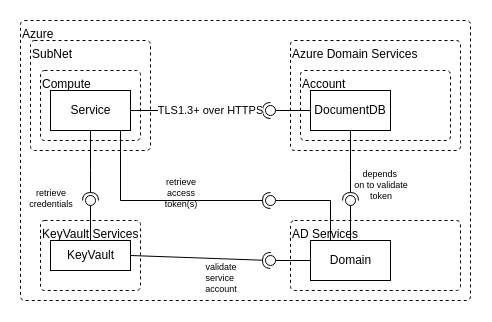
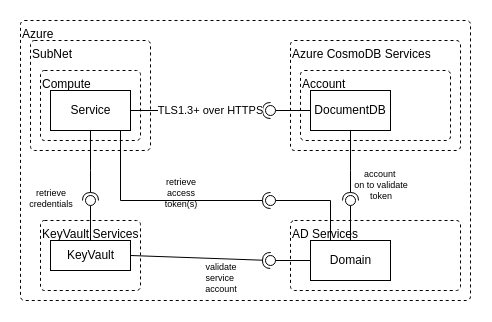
- <mxCell id="7" value="Azure Domain Services" style="rounded=1;whiteSpace=wrap;html=1;fillColor=none;dashed=1;align=left;verticalAlign=top;container=1;collapsible=0;recursiveResize=0;imageWidth=24;arcSize=8;absoluteArcSize=1;" parent="5" vertex="1"><mxGeometry x="270" y="20" width="170" height="110" as="geometry" /></mxCell>
+ <mxCell id="7" value="Azure CosmoDB Services" style="rounded=1;whiteSpace=wrap;html=1;fillColor=none;dashed=1;align=left;verticalAlign=top;container=1;collapsible=0;recursiveResize=0;imageWidth=24;arcSize=8;absoluteArcSize=1;" parent="5" vertex="1"><mxGeometry x="270" y="20" width="170" height="110" as="geometry" /></mxCell>
- <mxCell id="9" value="depends&amp;nbsp;&lt;br style=&quot;font-size: 9px;&quot;&gt;on to validate&lt;br style=&quot;font-size: 9px;&quot;&gt;token" style="text;html=1;strokeColor=none;fillColor=none;align=center;verticalAlign=middle;whiteSpace=wrap;rounded=0;fontSize=9;" parent="5" vertex="1"><mxGeometry x="331" y="150" width="60" height="30" as="geometry" /></mxCell>
+ <mxCell id="9" value="account&amp;nbsp;&lt;br style=&quot;font-size: 9px;&quot;&gt;on to validate&lt;br style=&quot;font-size: 9px;&quot;&gt;token" style="text;html=1;strokeColor=none;fillColor=none;align=center;verticalAlign=middle;whiteSpace=wrap;rounded=0;fontSize=9;" parent="5" vertex="1"><mxGeometry x="331" y="150" width="60" height="30" as="geometry" /></mxCell>
